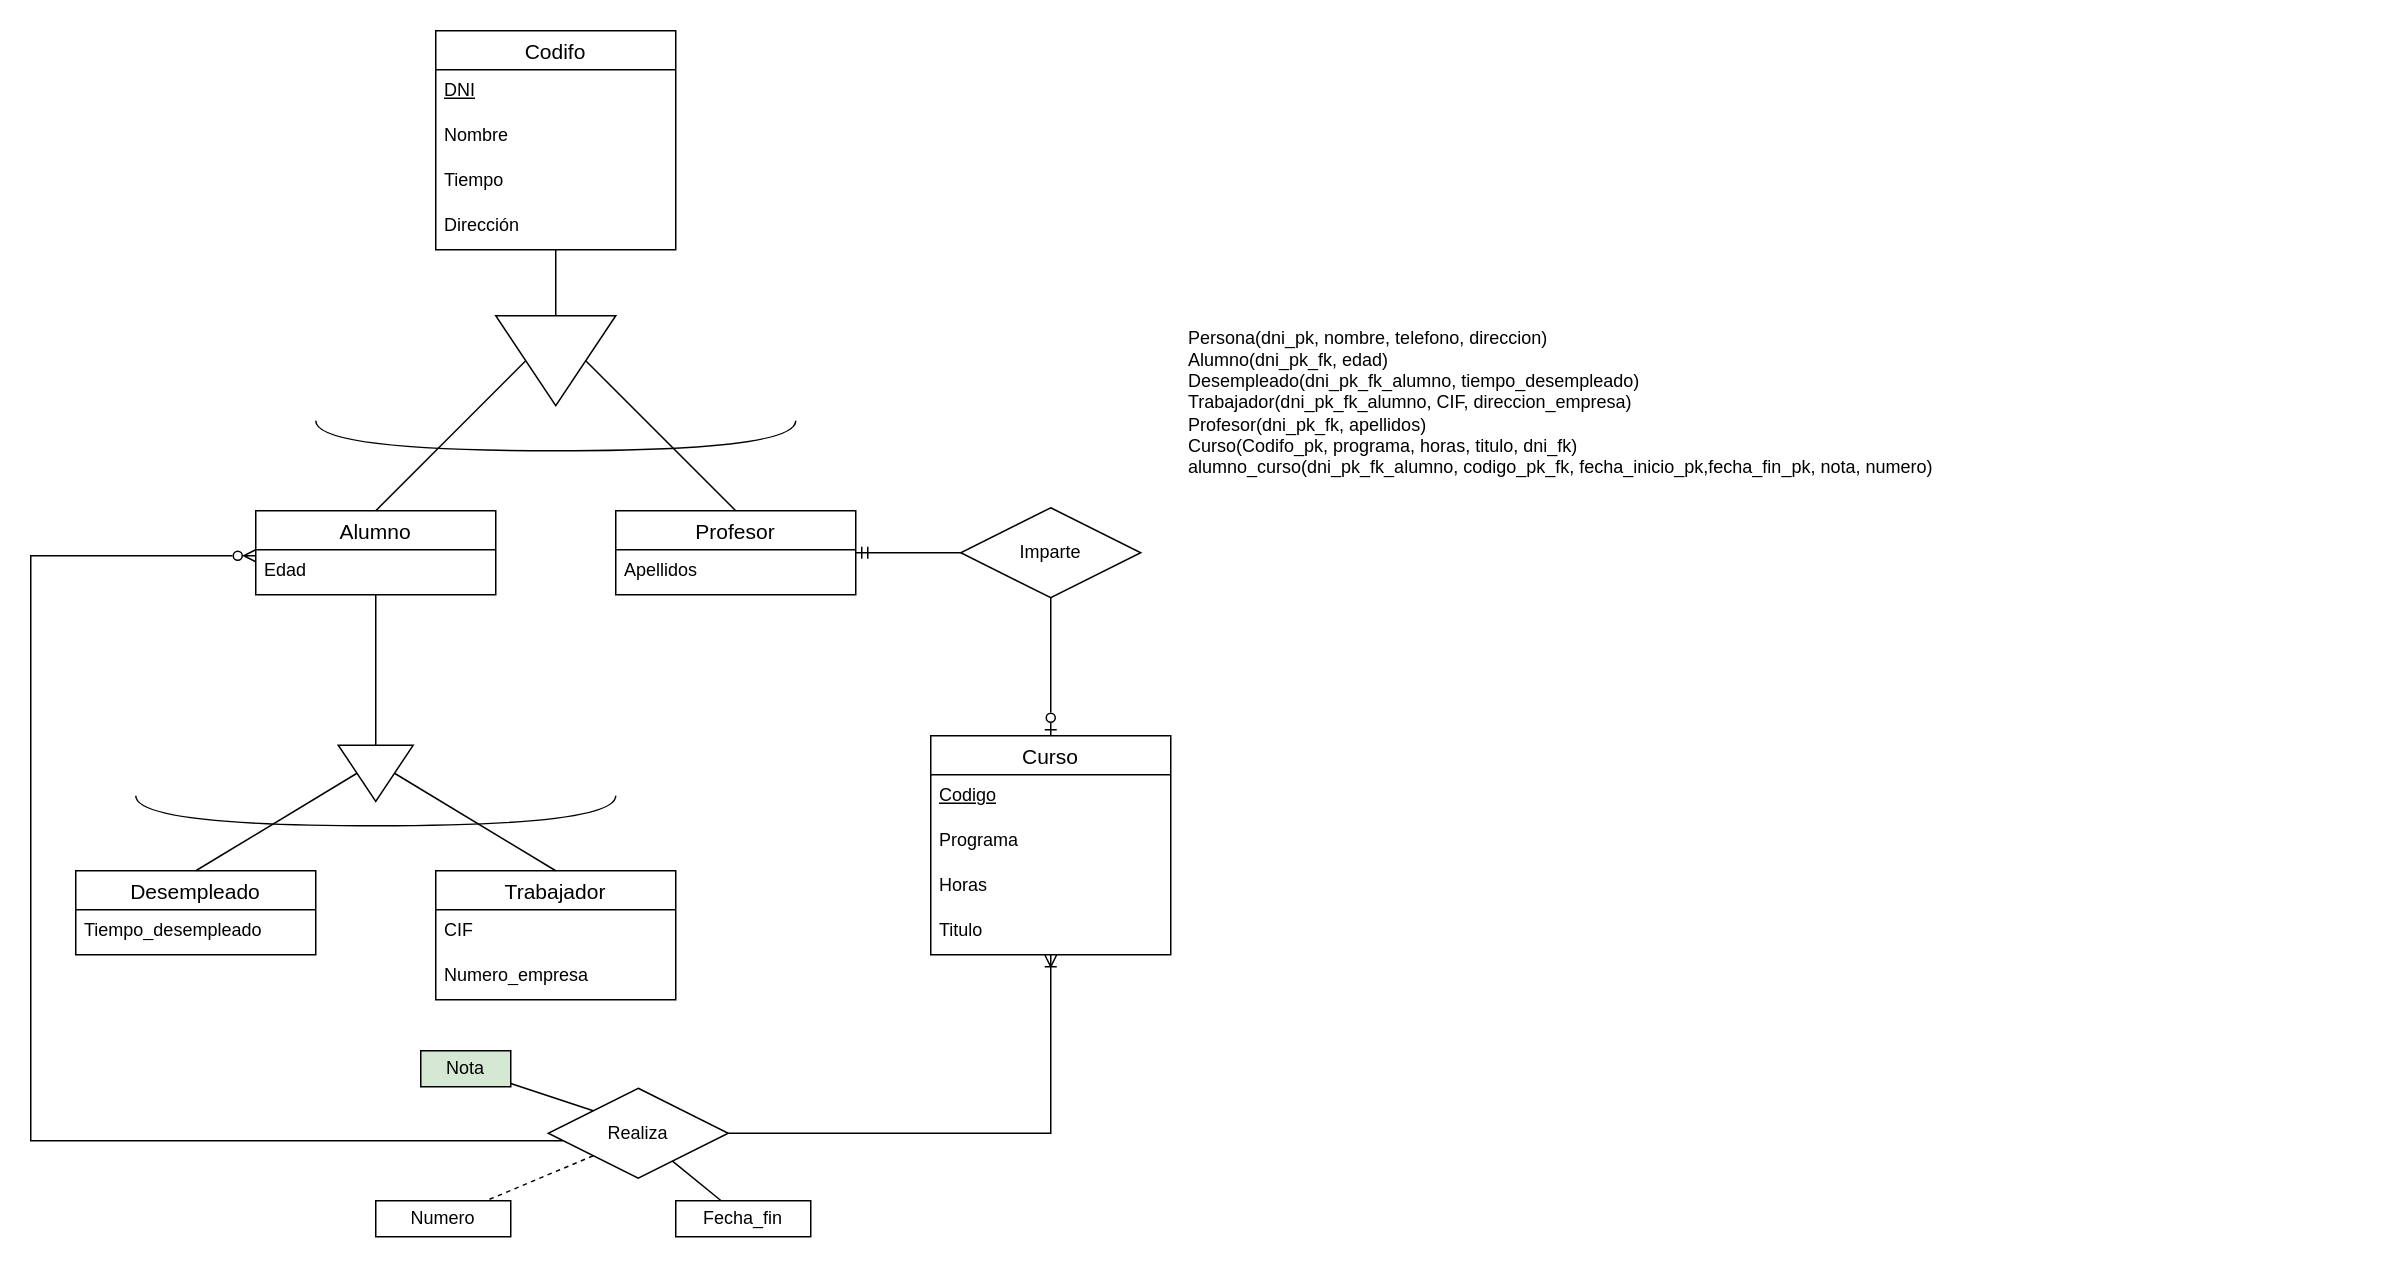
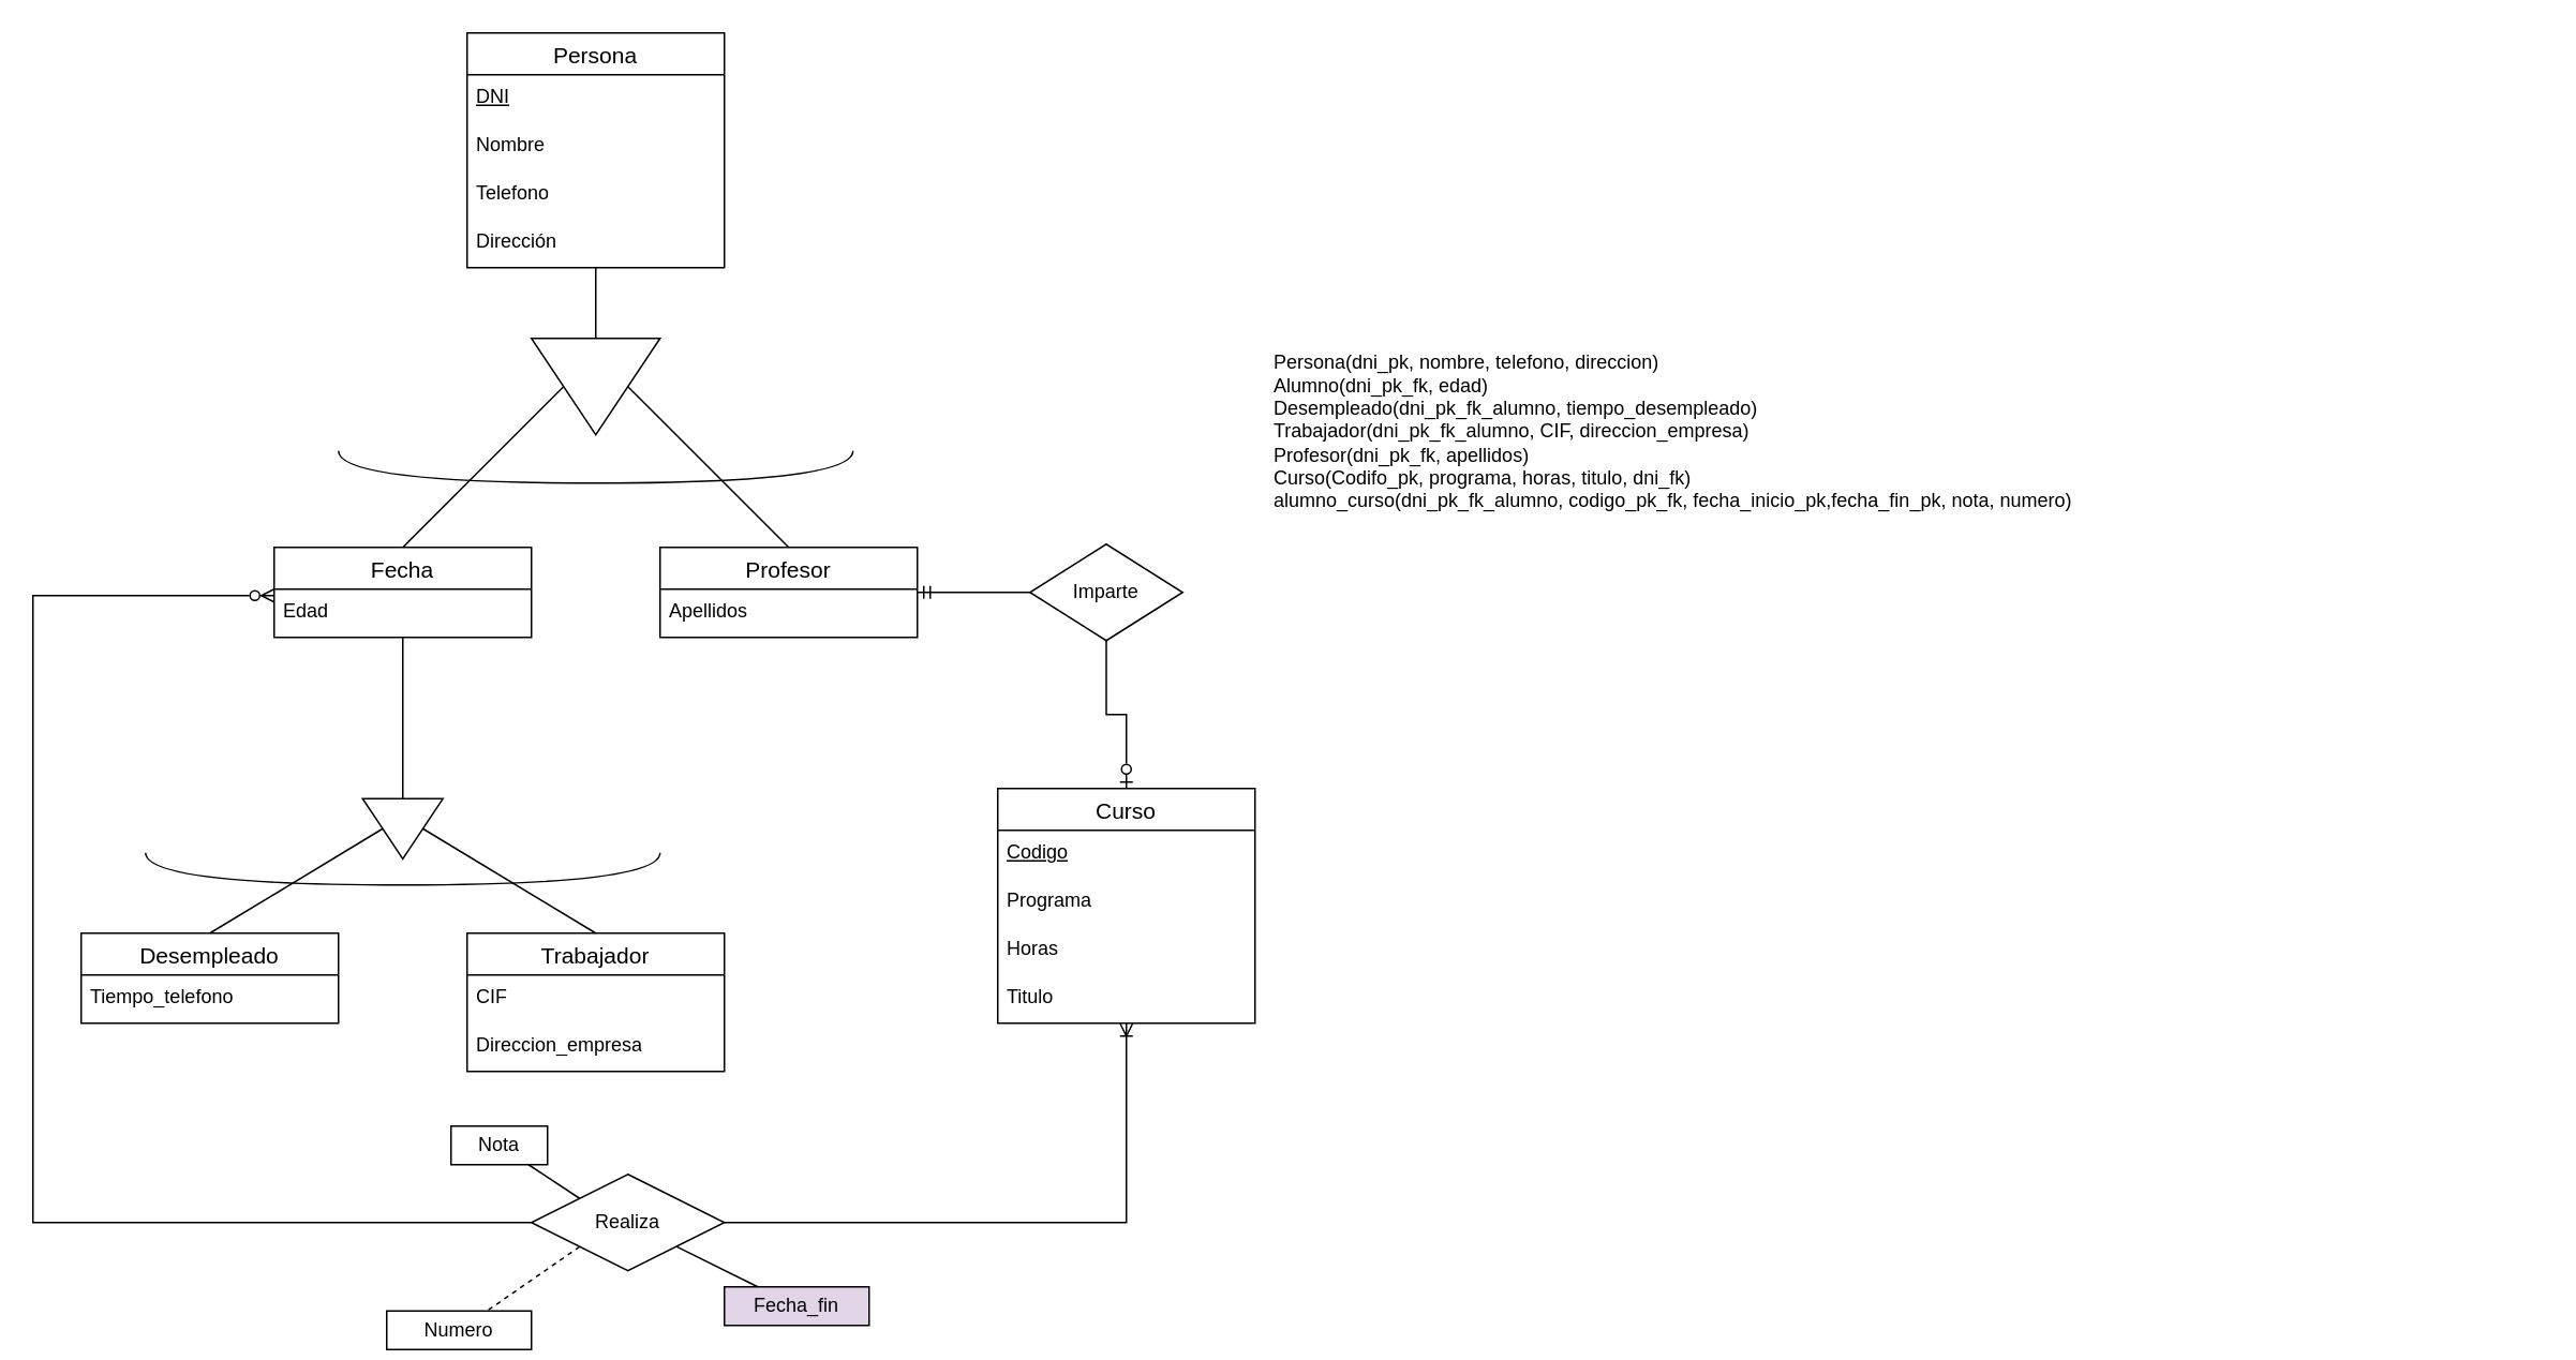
- <mxCell id="2" value="Codifo" style="swimlane;fontStyle=0;childLayout=stackLayout;horizontal=1;startSize=26;horizontalStack=0;resizeParent=1;resizeParentMax=0;resizeLast=0;collapsible=1;marginBottom=0;align=center;fontSize=14;" parent="1" vertex="1"><mxGeometry x="290" y="20" width="160" height="146" as="geometry" /></mxCell>
+ <mxCell id="2" value="Persona" style="swimlane;fontStyle=0;childLayout=stackLayout;horizontal=1;startSize=26;horizontalStack=0;resizeParent=1;resizeParentMax=0;resizeLast=0;collapsible=1;marginBottom=0;align=center;fontSize=14;" parent="1" vertex="1"><mxGeometry x="290" y="20" width="160" height="146" as="geometry" /></mxCell>
- <mxCell id="5" value="Tiempo" style="text;strokeColor=none;fillColor=none;spacingLeft=4;spacingRight=4;overflow=hidden;rotatable=0;points=[[0,0.5],[1,0.5]];portConstraint=eastwest;fontSize=12;whiteSpace=wrap;html=1;" parent="2" vertex="1"><mxGeometry y="86" width="160" height="30" as="geometry" /></mxCell>
+ <mxCell id="5" value="Telefono" style="text;strokeColor=none;fillColor=none;spacingLeft=4;spacingRight=4;overflow=hidden;rotatable=0;points=[[0,0.5],[1,0.5]];portConstraint=eastwest;fontSize=12;whiteSpace=wrap;html=1;" parent="2" vertex="1"><mxGeometry y="86" width="160" height="30" as="geometry" /></mxCell>
- <mxCell id="22" value="Alumno" style="swimlane;fontStyle=0;childLayout=stackLayout;horizontal=1;startSize=26;horizontalStack=0;resizeParent=1;resizeParentMax=0;resizeLast=0;collapsible=1;marginBottom=0;align=center;fontSize=14;" parent="1" vertex="1"><mxGeometry x="170" y="340" width="160" height="56" as="geometry" /></mxCell>
+ <mxCell id="22" value="Fecha" style="swimlane;fontStyle=0;childLayout=stackLayout;horizontal=1;startSize=26;horizontalStack=0;resizeParent=1;resizeParentMax=0;resizeLast=0;collapsible=1;marginBottom=0;align=center;fontSize=14;" parent="1" vertex="1"><mxGeometry x="170" y="340" width="160" height="56" as="geometry" /></mxCell>
- <mxCell id="36" value="Imparte" style="shape=rhombus;perimeter=rhombusPerimeter;whiteSpace=wrap;html=1;align=center;" parent="1" vertex="1"><mxGeometry x="640" y="338" width="120" height="60" as="geometry" /></mxCell>
+ <mxCell id="36" value="Imparte" style="shape=rhombus;perimeter=rhombusPerimeter;whiteSpace=wrap;html=1;align=center;" parent="1" vertex="1"><mxGeometry x="640" y="338" width="95" height="60" as="geometry" /></mxCell>
- <mxCell id="8" value="Tiempo_desempleado" style="text;strokeColor=none;fillColor=none;spacingLeft=4;spacingRight=4;overflow=hidden;rotatable=0;points=[[0,0.5],[1,0.5]];portConstraint=eastwest;fontSize=12;whiteSpace=wrap;html=1;" parent="7" vertex="1"><mxGeometry y="26" width="160" height="30" as="geometry" /></mxCell>
+ <mxCell id="8" value="Tiempo_telefono" style="text;strokeColor=none;fillColor=none;spacingLeft=4;spacingRight=4;overflow=hidden;rotatable=0;points=[[0,0.5],[1,0.5]];portConstraint=eastwest;fontSize=12;whiteSpace=wrap;html=1;" parent="7" vertex="1"><mxGeometry y="26" width="160" height="30" as="geometry" /></mxCell>
- <mxCell id="11" value="Numero_empresa" style="text;strokeColor=none;fillColor=none;spacingLeft=4;spacingRight=4;overflow=hidden;rotatable=0;points=[[0,0.5],[1,0.5]];portConstraint=eastwest;fontSize=12;whiteSpace=wrap;html=1;" parent="9" vertex="1"><mxGeometry y="56" width="160" height="30" as="geometry" /></mxCell>
+ <mxCell id="11" value="Direccion_empresa" style="text;strokeColor=none;fillColor=none;spacingLeft=4;spacingRight=4;overflow=hidden;rotatable=0;points=[[0,0.5],[1,0.5]];portConstraint=eastwest;fontSize=12;whiteSpace=wrap;html=1;" parent="9" vertex="1"><mxGeometry y="56" width="160" height="30" as="geometry" /></mxCell>
- <mxCell id="37" value="Nota" style="whiteSpace=wrap;html=1;align=center;fillColor=#d5e8d4;" parent="1" vertex="1"><mxGeometry x="280" y="700" width="60" height="24" as="geometry" /></mxCell>
+ <mxCell id="37" value="Nota" style="whiteSpace=wrap;html=1;align=center;" parent="1" vertex="1"><mxGeometry x="280" y="700" width="60" height="24" as="geometry" /></mxCell>
- <mxCell id="33" value="Realiza" style="shape=rhombus;perimeter=rhombusPerimeter;whiteSpace=wrap;html=1;align=center;" parent="1" vertex="1"><mxGeometry x="365" y="725" width="120" height="60" as="geometry" /></mxCell>
+ <mxCell id="33" value="Realiza" style="shape=rhombus;perimeter=rhombusPerimeter;whiteSpace=wrap;html=1;align=center;" parent="1" vertex="1"><mxGeometry x="330" y="730" width="120" height="60" as="geometry" /></mxCell>
- <mxCell id="40" value="Numero" style="whiteSpace=wrap;html=1;align=center;" parent="1" vertex="1"><mxGeometry x="250" y="800" width="90" height="24" as="geometry" /></mxCell>
+ <mxCell id="40" value="Numero" style="whiteSpace=wrap;html=1;align=center;" parent="1" vertex="1"><mxGeometry x="240" y="815" width="90" height="24" as="geometry" /></mxCell>
- <mxCell id="39" value="Fecha_fin" style="whiteSpace=wrap;html=1;align=center;" parent="1" vertex="1"><mxGeometry x="450" y="800" width="90" height="24" as="geometry" /></mxCell>
+ <mxCell id="39" value="Fecha_fin" style="whiteSpace=wrap;html=1;align=center;fillColor=#e1d5e7;" parent="1" vertex="1"><mxGeometry x="450" y="800" width="90" height="24" as="geometry" /></mxCell>
